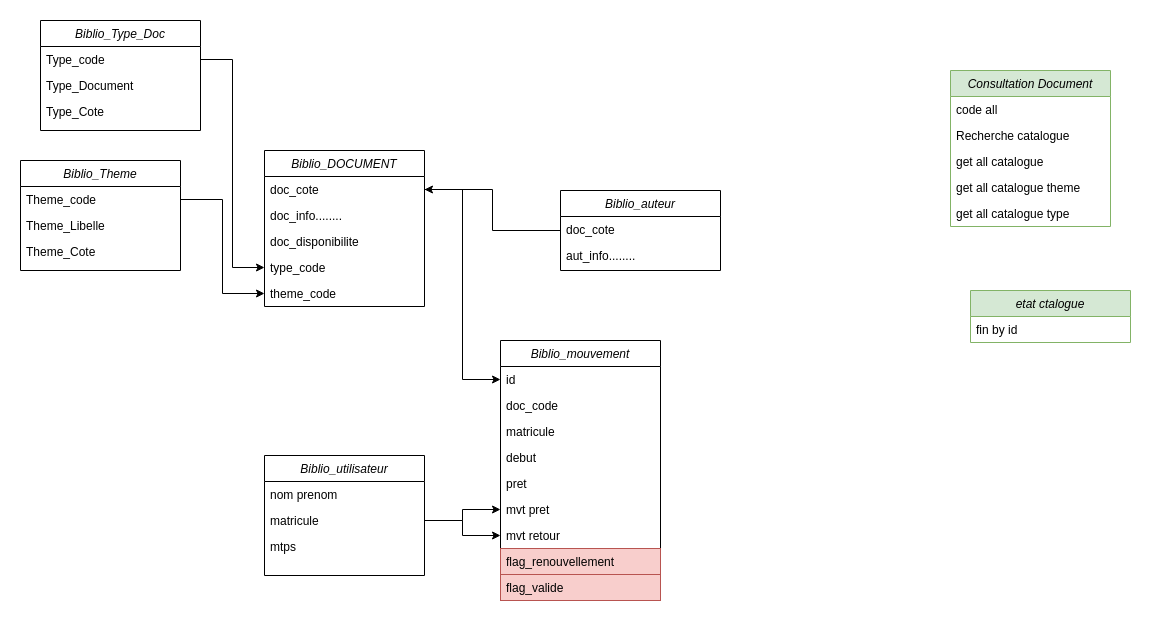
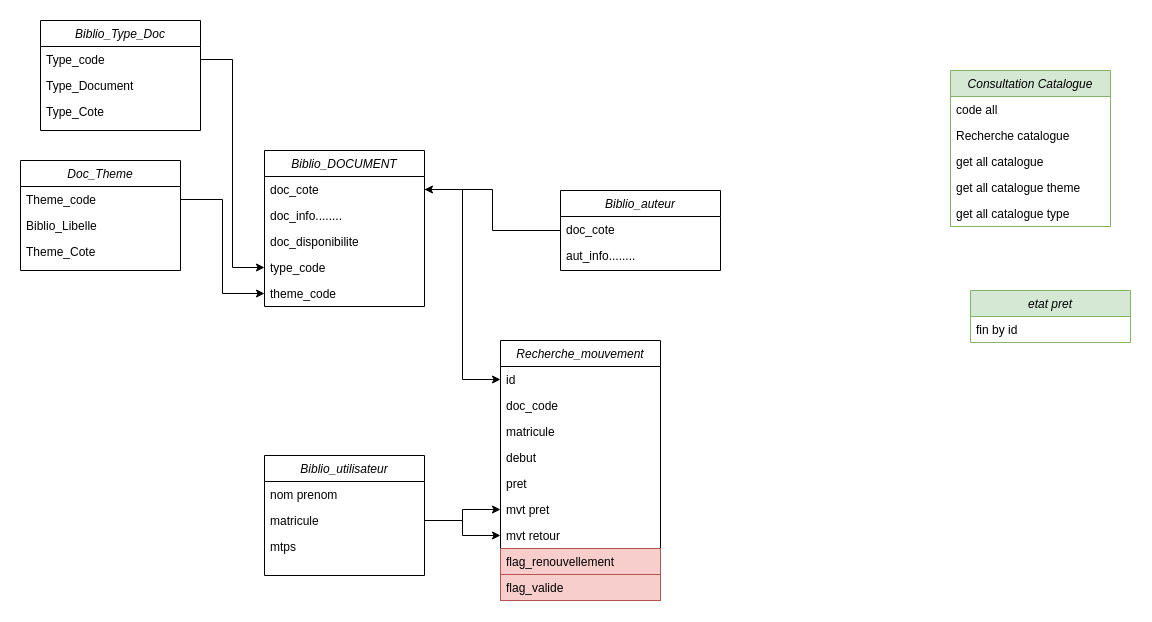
- <mxCell id="39" value="Consultation Document" style="swimlane;fontStyle=2;align=center;verticalAlign=top;childLayout=stackLayout;horizontal=1;startSize=26;horizontalStack=0;resizeParent=1;resizeLast=0;collapsible=1;marginBottom=0;rounded=0;shadow=0;strokeWidth=1;fillColor=#d5e8d4;strokeColor=#82b366;" vertex="1" parent="1"><mxGeometry x="950" y="70" width="160" height="156" as="geometry"><mxRectangle x="230" y="140" width="160" height="26" as="alternateBounds" /></mxGeometry></mxCell>
+ <mxCell id="39" value="Consultation Catalogue" style="swimlane;fontStyle=2;align=center;verticalAlign=top;childLayout=stackLayout;horizontal=1;startSize=26;horizontalStack=0;resizeParent=1;resizeLast=0;collapsible=1;marginBottom=0;rounded=0;shadow=0;strokeWidth=1;fillColor=#d5e8d4;strokeColor=#82b366;" vertex="1" parent="1"><mxGeometry x="950" y="70" width="160" height="156" as="geometry"><mxRectangle x="230" y="140" width="160" height="26" as="alternateBounds" /></mxGeometry></mxCell>
- <mxCell id="6" value="Biblio_Theme" style="swimlane;fontStyle=2;align=center;verticalAlign=top;childLayout=stackLayout;horizontal=1;startSize=26;horizontalStack=0;resizeParent=1;resizeLast=0;collapsible=1;marginBottom=0;rounded=0;shadow=0;strokeWidth=1;" parent="1" vertex="1"><mxGeometry x="20" y="160" width="160" height="110" as="geometry"><mxRectangle x="230" y="140" width="160" height="26" as="alternateBounds" /></mxGeometry></mxCell>
+ <mxCell id="6" value="Doc_Theme" style="swimlane;fontStyle=2;align=center;verticalAlign=top;childLayout=stackLayout;horizontal=1;startSize=26;horizontalStack=0;resizeParent=1;resizeLast=0;collapsible=1;marginBottom=0;rounded=0;shadow=0;strokeWidth=1;" parent="1" vertex="1"><mxGeometry x="20" y="160" width="160" height="110" as="geometry"><mxRectangle x="230" y="140" width="160" height="26" as="alternateBounds" /></mxGeometry></mxCell>
- <mxCell id="8" value="Theme_Libelle" style="text;align=left;verticalAlign=top;spacingLeft=4;spacingRight=4;overflow=hidden;rotatable=0;points=[[0,0.5],[1,0.5]];portConstraint=eastwest;rounded=0;shadow=0;html=0;" parent="6" vertex="1"><mxGeometry y="52" width="160" height="26" as="geometry" /></mxCell>
+ <mxCell id="8" value="Biblio_Libelle" style="text;align=left;verticalAlign=top;spacingLeft=4;spacingRight=4;overflow=hidden;rotatable=0;points=[[0,0.5],[1,0.5]];portConstraint=eastwest;rounded=0;shadow=0;html=0;" parent="6" vertex="1"><mxGeometry y="52" width="160" height="26" as="geometry" /></mxCell>
- <mxCell id="45" value="etat ctalogue" style="swimlane;fontStyle=2;align=center;verticalAlign=top;childLayout=stackLayout;horizontal=1;startSize=26;horizontalStack=0;resizeParent=1;resizeLast=0;collapsible=1;marginBottom=0;rounded=0;shadow=0;strokeWidth=1;fillColor=#d5e8d4;strokeColor=#82b366;" vertex="1" parent="1"><mxGeometry x="970" y="290" width="160" height="52" as="geometry"><mxRectangle x="230" y="140" width="160" height="26" as="alternateBounds" /></mxGeometry></mxCell>
+ <mxCell id="45" value="etat pret" style="swimlane;fontStyle=2;align=center;verticalAlign=top;childLayout=stackLayout;horizontal=1;startSize=26;horizontalStack=0;resizeParent=1;resizeLast=0;collapsible=1;marginBottom=0;rounded=0;shadow=0;strokeWidth=1;fillColor=#d5e8d4;strokeColor=#82b366;" vertex="1" parent="1"><mxGeometry x="970" y="290" width="160" height="52" as="geometry"><mxRectangle x="230" y="140" width="160" height="26" as="alternateBounds" /></mxGeometry></mxCell>
- <mxCell id="22" value="Biblio_mouvement" style="swimlane;fontStyle=2;align=center;verticalAlign=top;childLayout=stackLayout;horizontal=1;startSize=26;horizontalStack=0;resizeParent=1;resizeLast=0;collapsible=1;marginBottom=0;rounded=0;shadow=0;strokeWidth=1;" vertex="1" parent="1"><mxGeometry x="500" y="340" width="160" height="260" as="geometry"><mxRectangle x="230" y="140" width="160" height="26" as="alternateBounds" /></mxGeometry></mxCell>
+ <mxCell id="22" value="Recherche_mouvement" style="swimlane;fontStyle=2;align=center;verticalAlign=top;childLayout=stackLayout;horizontal=1;startSize=26;horizontalStack=0;resizeParent=1;resizeLast=0;collapsible=1;marginBottom=0;rounded=0;shadow=0;strokeWidth=1;" vertex="1" parent="1"><mxGeometry x="500" y="340" width="160" height="260" as="geometry"><mxRectangle x="230" y="140" width="160" height="26" as="alternateBounds" /></mxGeometry></mxCell>
